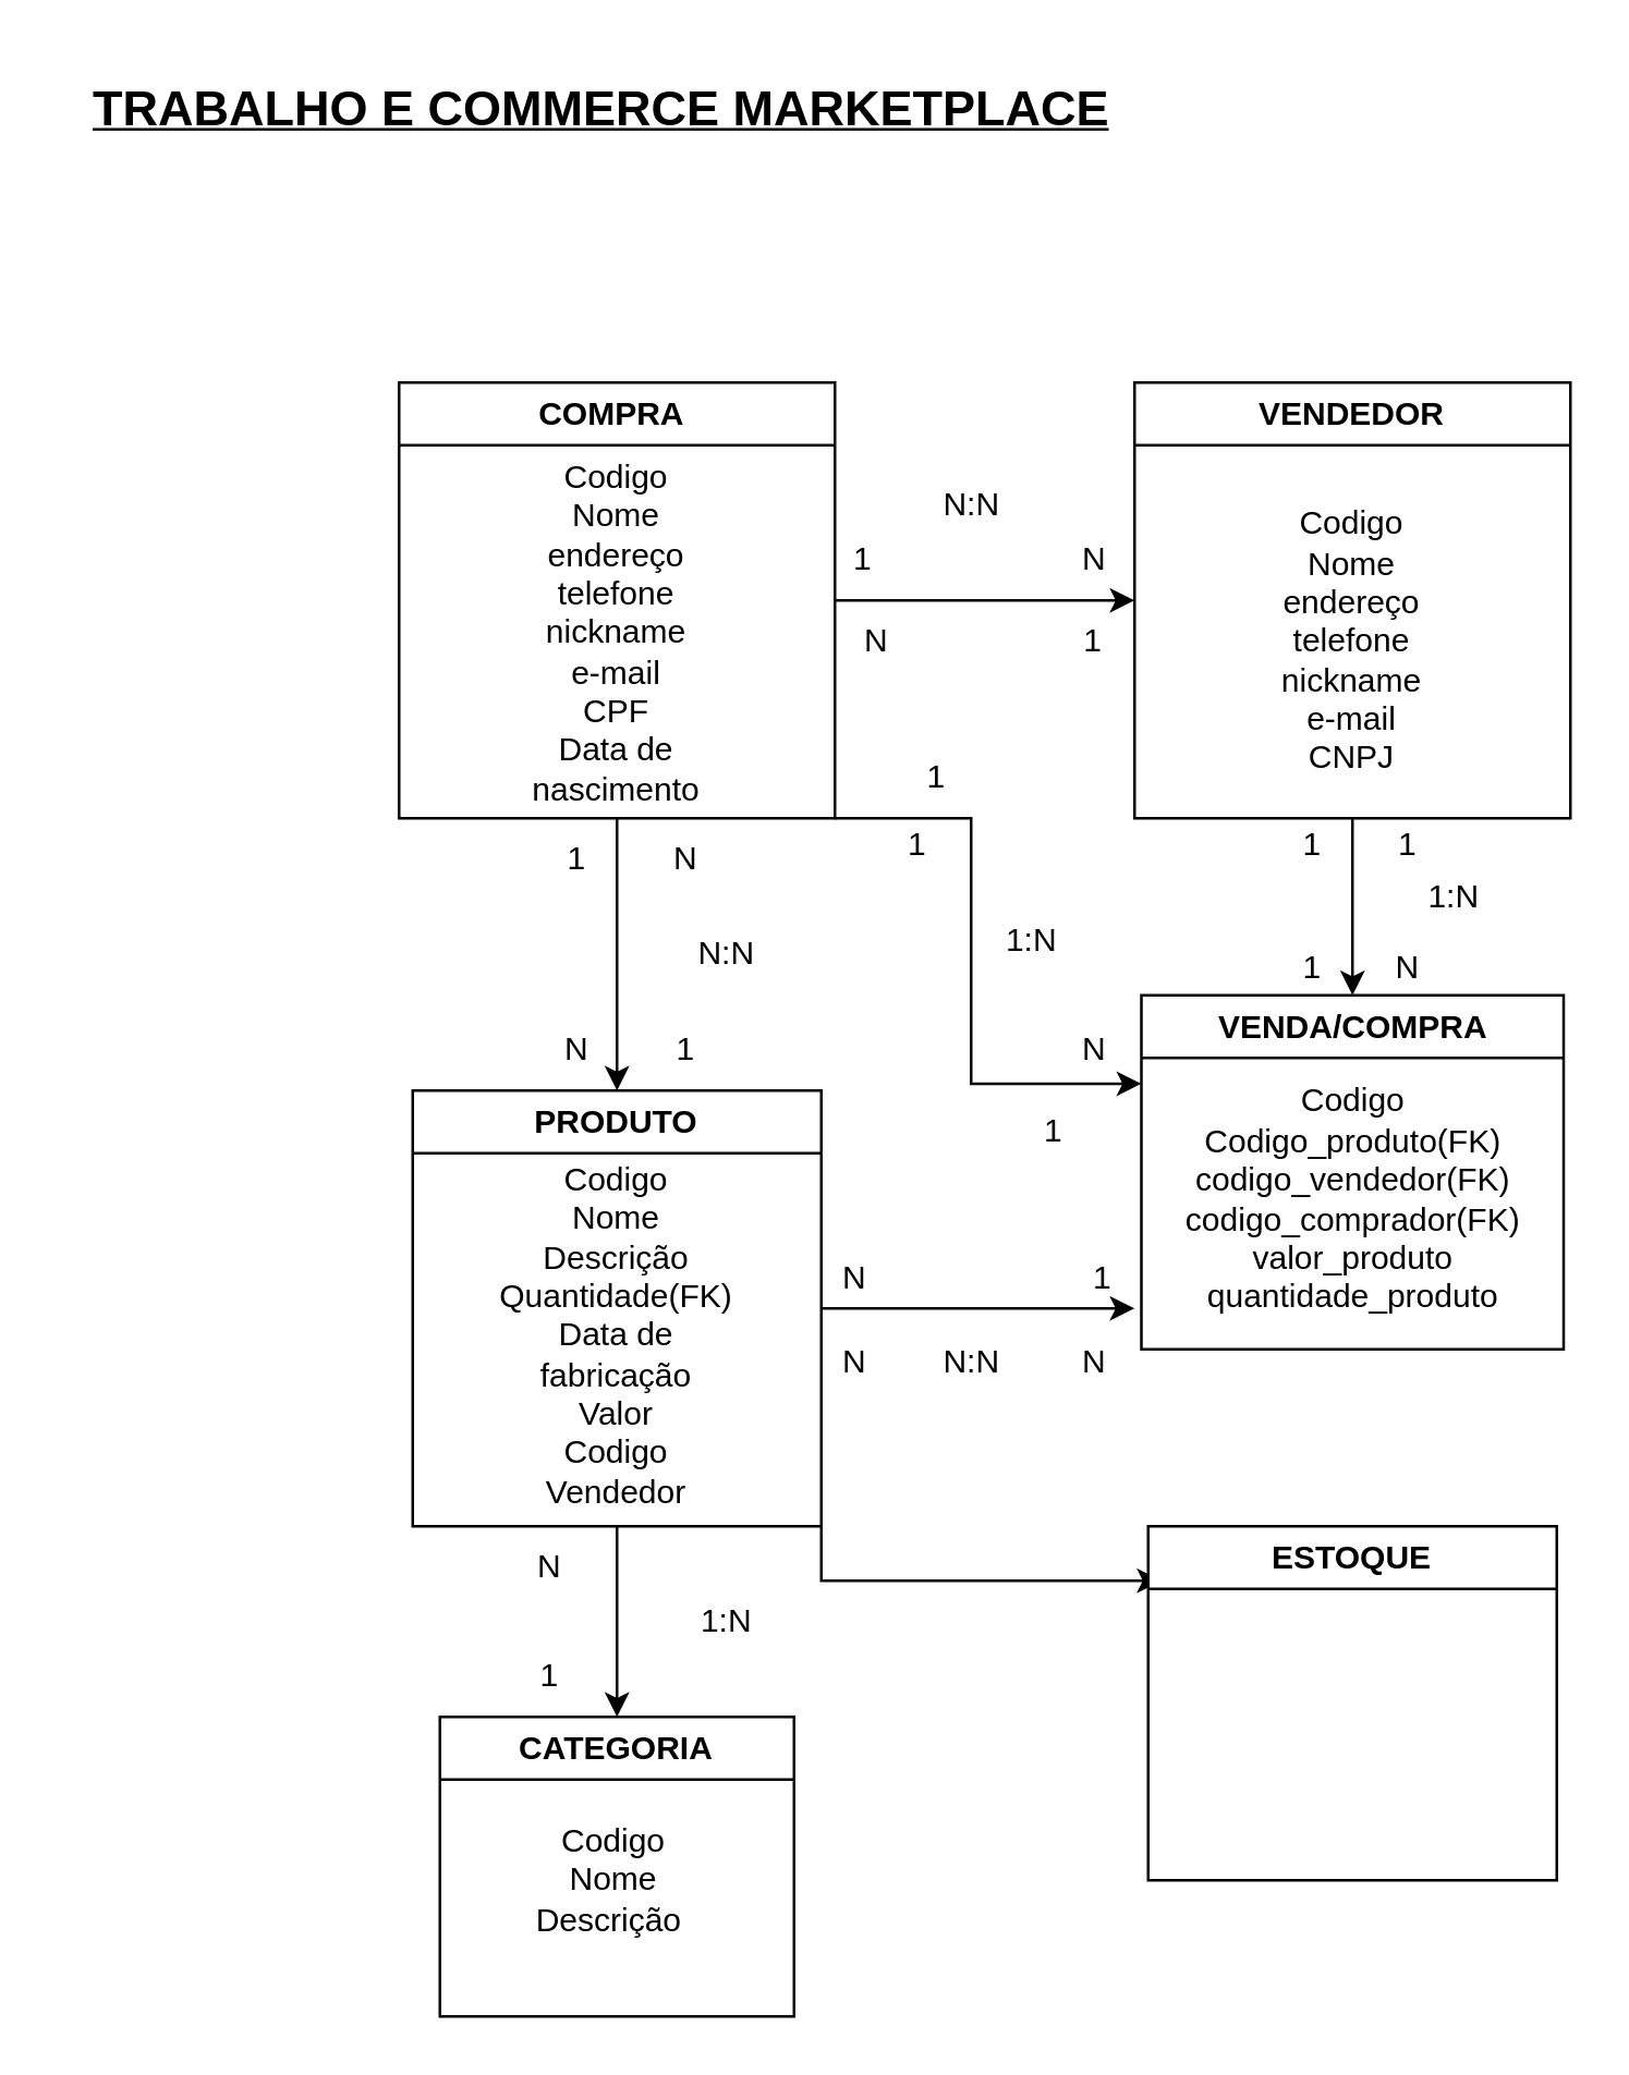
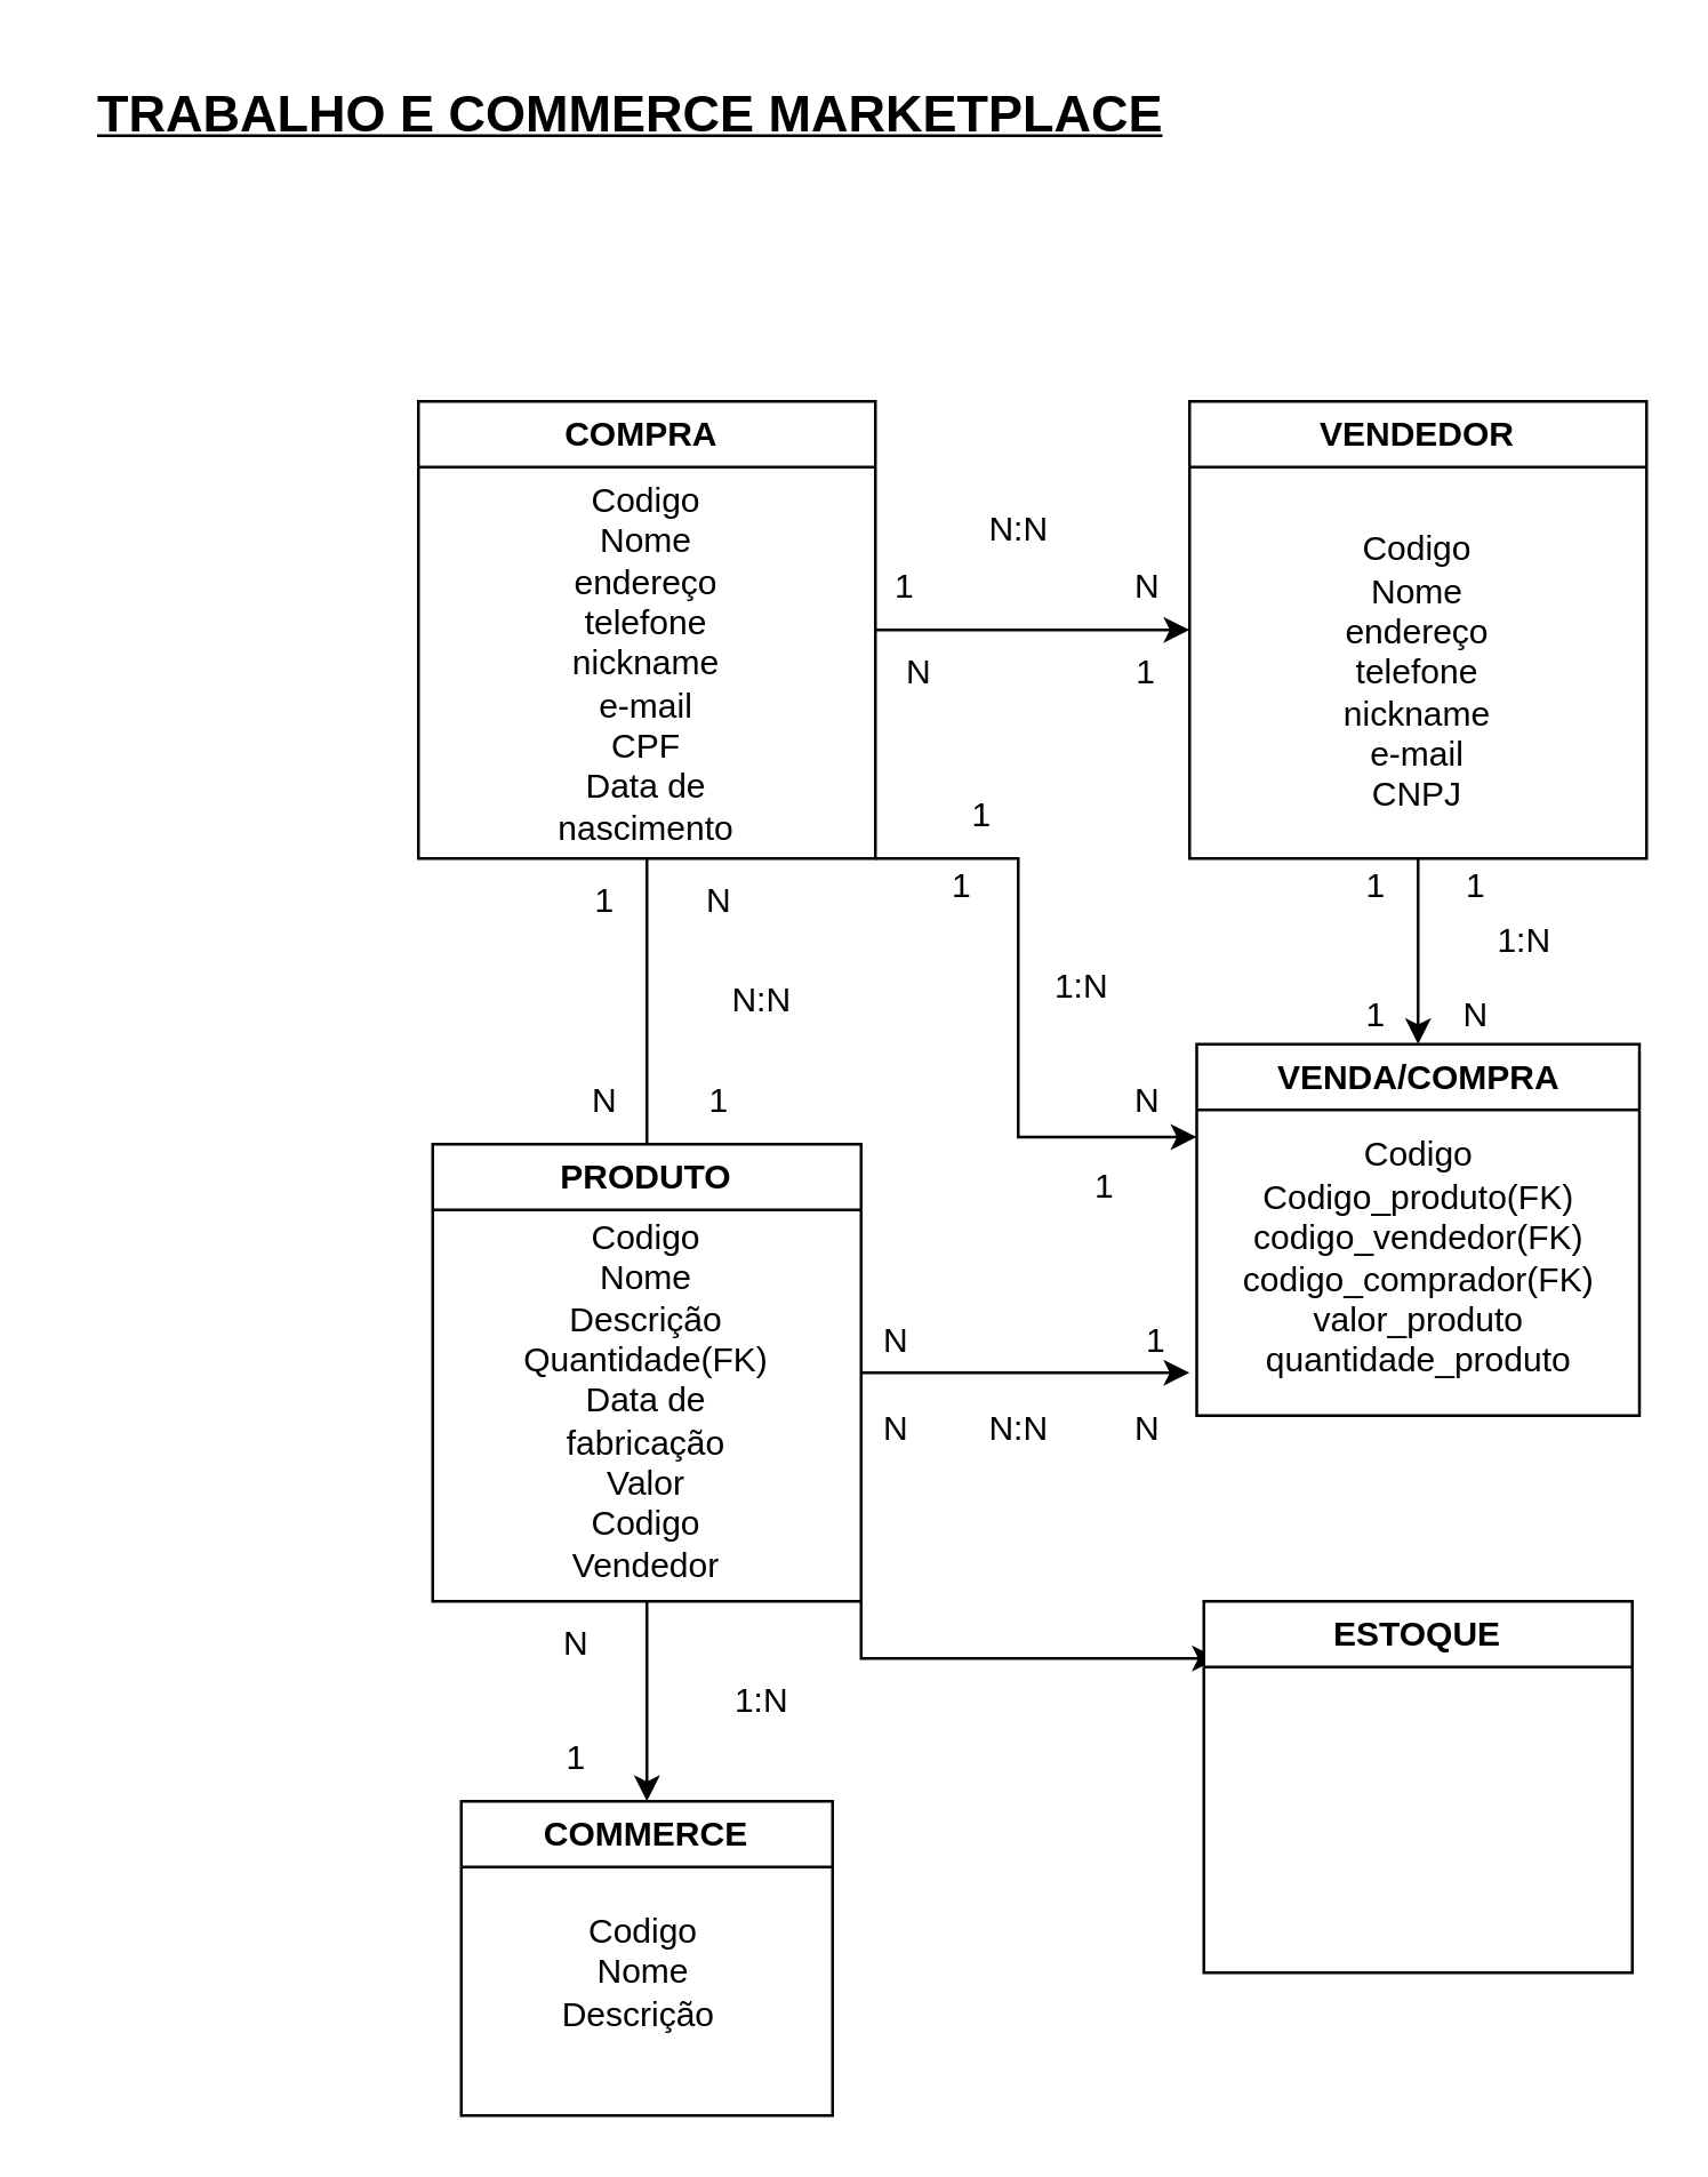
- <mxCell id="4" style="edgeStyle=orthogonalEdgeStyle;rounded=0;orthogonalLoop=1;jettySize=auto;html=1;exitX=0.5;exitY=1;exitDx=0;exitDy=0;entryX=0.5;entryY=0;entryDx=0;entryDy=0;" edge="1" parent="1" source="6" target="11"><mxGeometry relative="1" as="geometry" /></mxCell>
+ <mxCell id="4" style="edgeStyle=orthogonalEdgeStyle;rounded=0;orthogonalLoop=1;jettySize=auto;html=1;exitX=0.5;exitY=1;exitDx=0;exitDy=0;entryX=0.5;entryY=0;entryDx=0;entryDy=0;endArrow=none;" edge="1" parent="1" source="6" target="11"><mxGeometry relative="1" as="geometry" /></mxCell>
- <mxCell id="14" value="CATEGORIA" style="swimlane;whiteSpace=wrap;html=1;" vertex="1" parent="1"><mxGeometry x="161" y="630" width="130" height="110" as="geometry" /></mxCell>
+ <mxCell id="14" value="COMMERCE" style="swimlane;whiteSpace=wrap;html=1;" vertex="1" parent="1"><mxGeometry x="161" y="630" width="130" height="110" as="geometry" /></mxCell>
